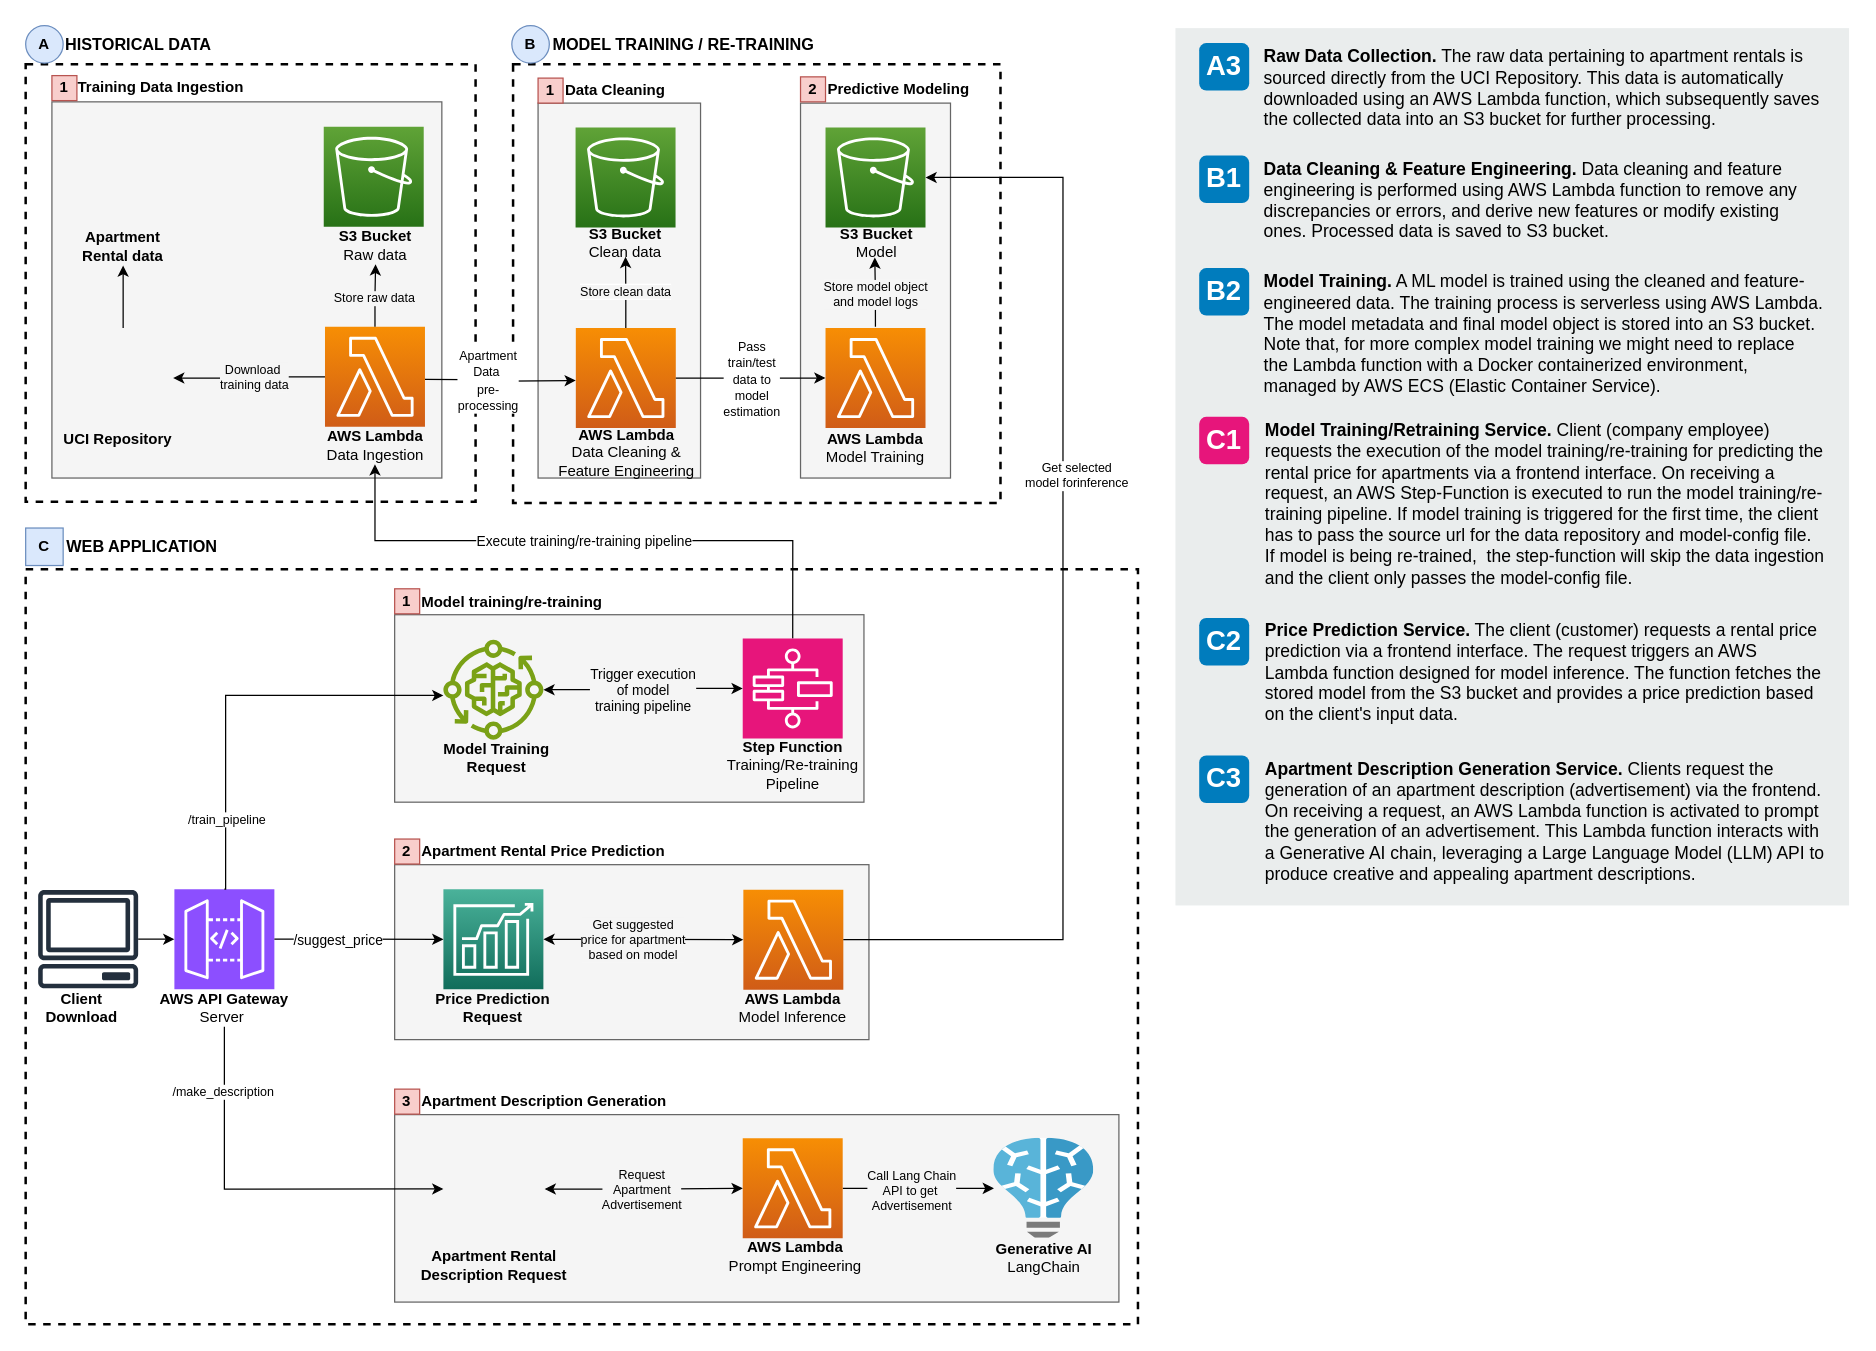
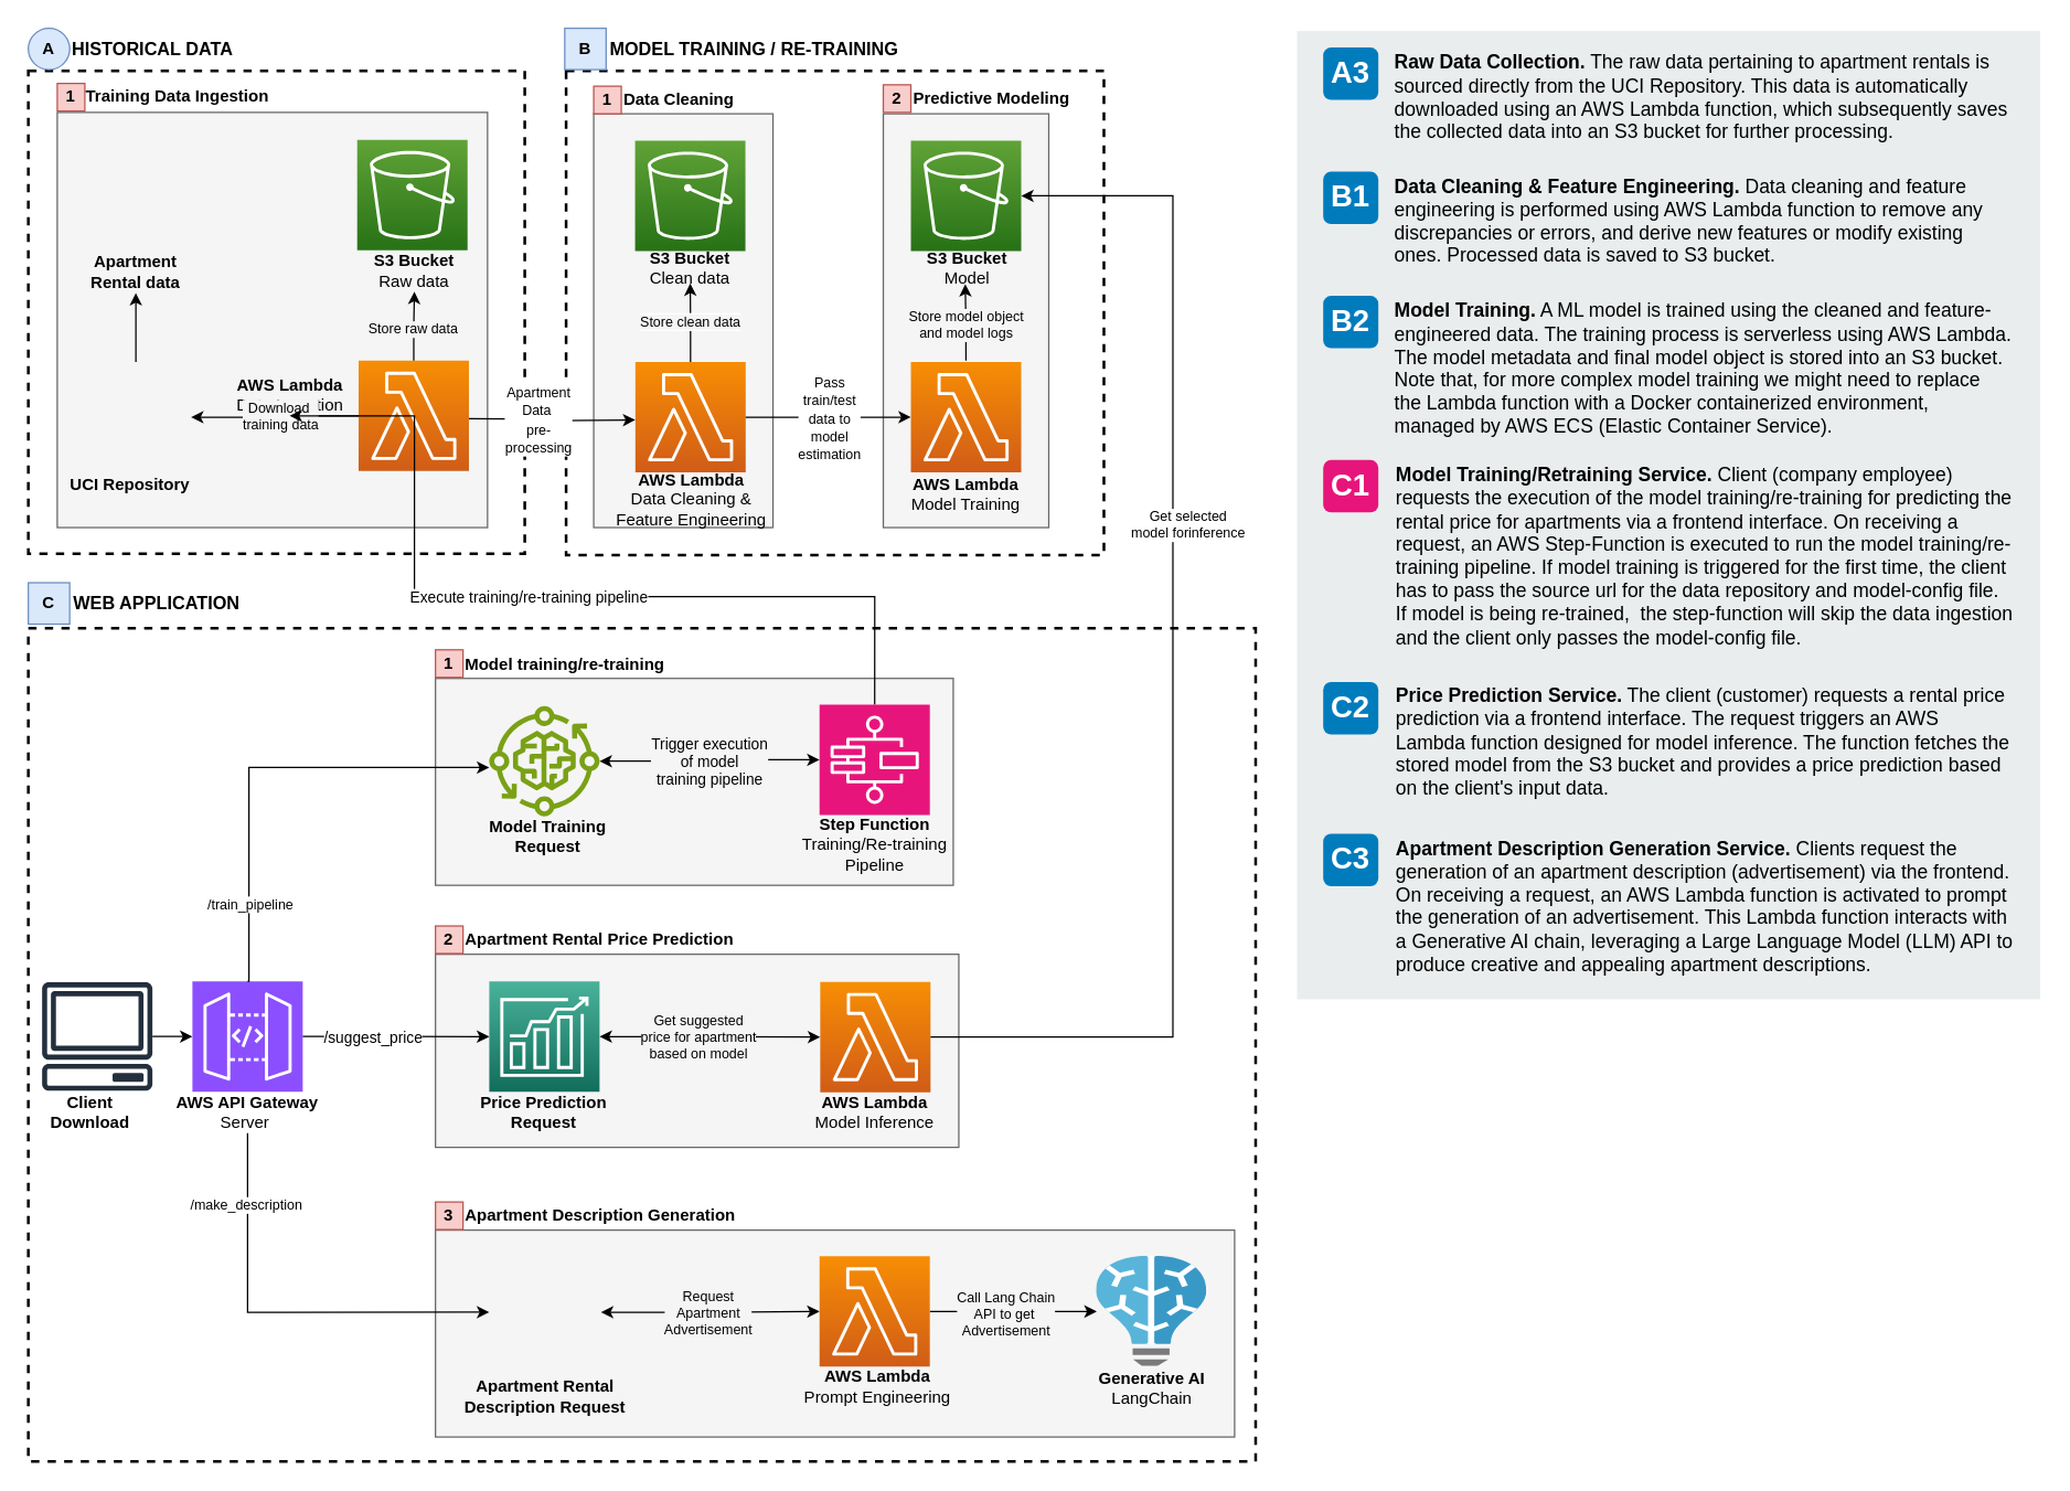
- <mxCell id="82" value="&lt;b&gt;B&lt;/b&gt;" style="ellipse;whiteSpace=wrap;html=1;fillColor=#dae8fc;strokeColor=#6c8ebf;" parent="16" vertex="1"><mxGeometry x="389" width="30" height="30" as="geometry" /></mxCell>
+ <mxCell id="82" value="&lt;b&gt;B&lt;/b&gt;" style="rounded=0;whiteSpace=wrap;html=1;fillColor=#dae8fc;strokeColor=#6c8ebf;" parent="16" vertex="1"><mxGeometry x="389" width="30" height="30" as="geometry" /></mxCell>
- <mxCell id="38" value="&lt;b&gt;AWS Lambda&lt;/b&gt;&lt;br&gt;Data Ingestion" style="text;html=1;strokeColor=none;fillColor=none;align=center;verticalAlign=middle;whiteSpace=wrap;rounded=0;" parent="16" vertex="1"><mxGeometry x="238.5" y="321" width="82" height="30" as="geometry" /></mxCell>
+ <mxCell id="38" value="&lt;b&gt;AWS Lambda&lt;/b&gt;&lt;br&gt;Data Ingestion" style="text;html=1;strokeColor=none;fillColor=none;align=center;verticalAlign=middle;whiteSpace=wrap;rounded=0;" parent="16" vertex="1"><mxGeometry x="148.5" y="251" width="82" height="30" as="geometry" /></mxCell>
